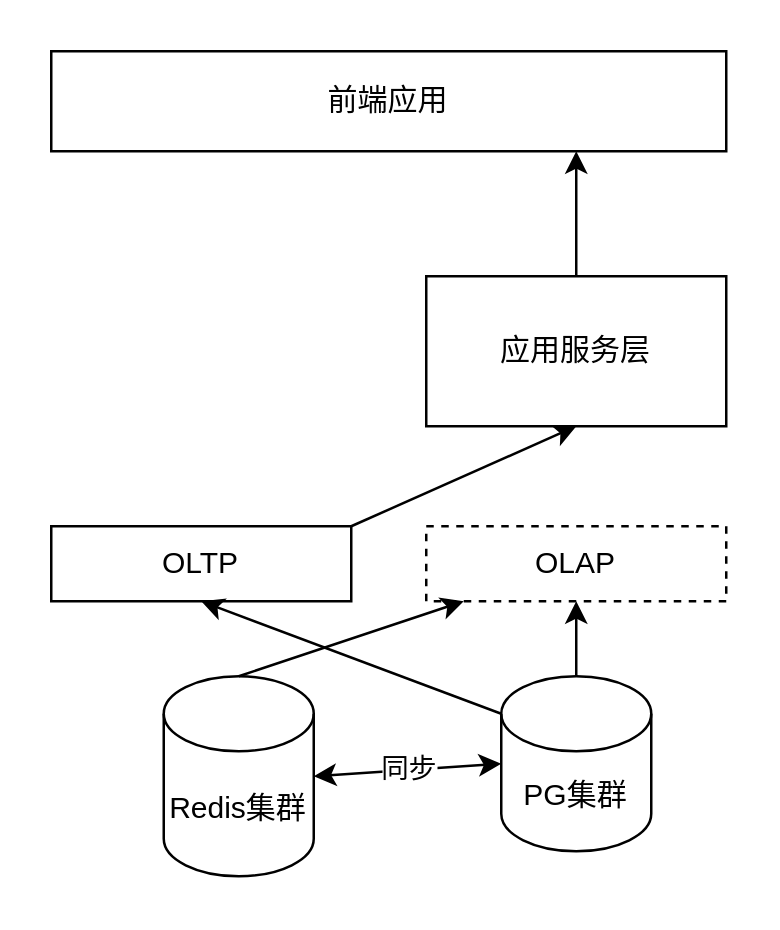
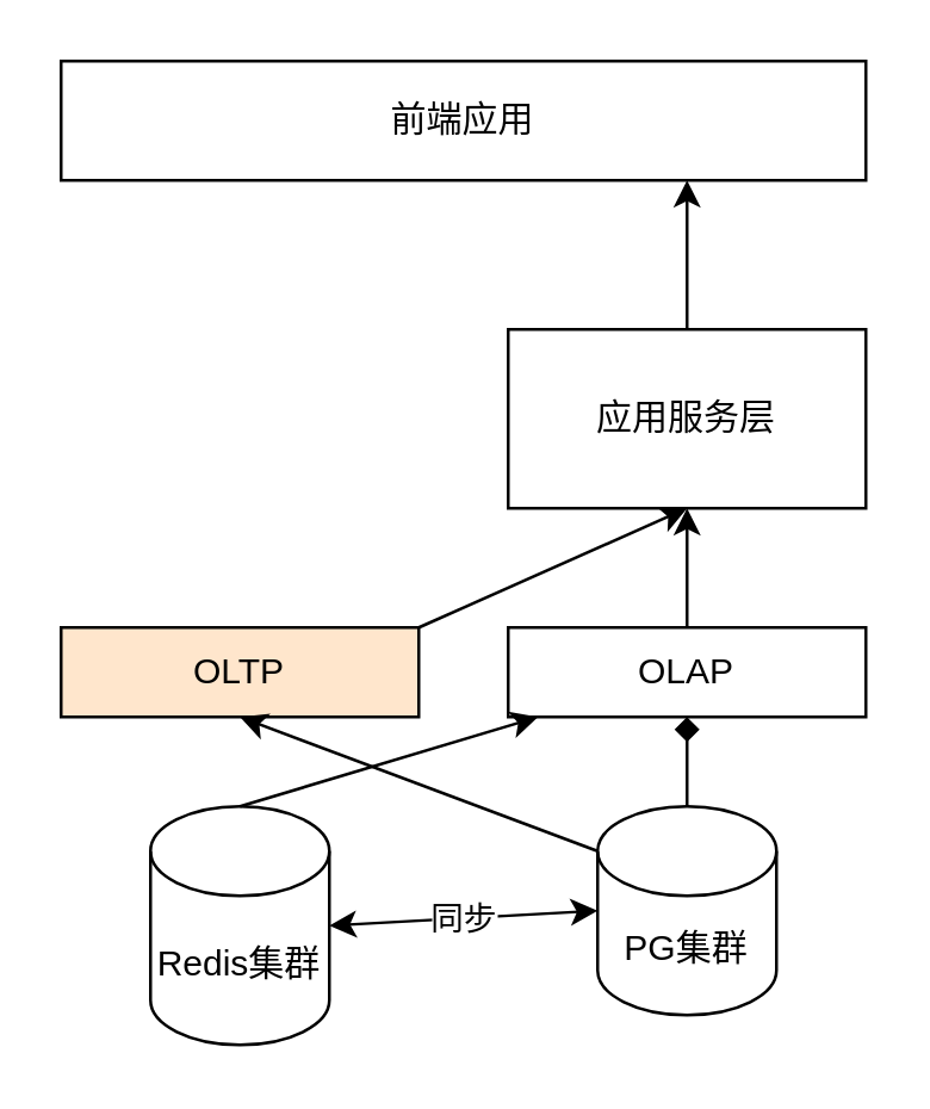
+ <mxCell id="12" value="" style="endArrow=classic;html=1;rounded=0;entryX=0.5;entryY=1;entryDx=0;entryDy=0;exitX=0.5;exitY=0;exitDx=0;exitDy=0;" edge="1" parent="1" source="7" target="3"><mxGeometry width="50" height="50" relative="1" as="geometry"><mxPoint x="200" y="220" as="sourcePoint" /><mxPoint x="250" y="170" as="targetPoint" /></mxGeometry></mxCell>
- <mxCell id="6" value="OLTP" style="rounded=0;whiteSpace=wrap;html=1;" vertex="1" parent="1"><mxGeometry x="20" y="210" width="120" height="30" as="geometry" /></mxCell>
+ <mxCell id="6" value="OLTP" style="rounded=0;whiteSpace=wrap;html=1;fillColor=#ffe6cc;" vertex="1" parent="1"><mxGeometry x="20" y="210" width="120" height="30" as="geometry" /></mxCell>
- <mxCell id="7" value="OLAP" style="rounded=0;whiteSpace=wrap;html=1;dashed=1;" vertex="1" parent="1"><mxGeometry x="170" y="210" width="120" height="30" as="geometry" /></mxCell>
+ <mxCell id="7" value="OLAP" style="rounded=0;whiteSpace=wrap;html=1;" vertex="1" parent="1"><mxGeometry x="170" y="210" width="120" height="30" as="geometry" /></mxCell>
- <mxCell id="11" value="" style="endArrow=classic;html=1;rounded=0;exitX=0.5;exitY=0;exitDx=0;exitDy=0;exitPerimeter=0;entryX=0.5;entryY=1;entryDx=0;entryDy=0;" edge="1" parent="1" source="4" target="7"><mxGeometry width="50" height="50" relative="1" as="geometry"><mxPoint x="200" y="220" as="sourcePoint" /><mxPoint x="250" y="170" as="targetPoint" /></mxGeometry></mxCell>
+ <mxCell id="11" value="" style="endArrow=diamond;html=1;rounded=0;exitX=0.5;exitY=0;exitDx=0;exitDy=0;exitPerimeter=0;entryX=0.5;entryY=1;entryDx=0;entryDy=0;" edge="1" parent="1" source="4" target="7"><mxGeometry width="50" height="50" relative="1" as="geometry"><mxPoint x="200" y="220" as="sourcePoint" /><mxPoint x="250" y="170" as="targetPoint" /></mxGeometry></mxCell>
- <mxCell id="5" value="Redis集群" style="shape=cylinder3;whiteSpace=wrap;html=1;boundedLbl=1;backgroundOutline=1;size=15;" vertex="1" parent="1"><mxGeometry x="65" y="270" width="60" height="80" as="geometry" /></mxCell>
+ <mxCell id="5" value="Redis集群" style="shape=cylinder3;whiteSpace=wrap;html=1;boundedLbl=1;backgroundOutline=1;size=15;" vertex="1" parent="1"><mxGeometry x="50" y="270" width="60" height="80" as="geometry" /></mxCell>
